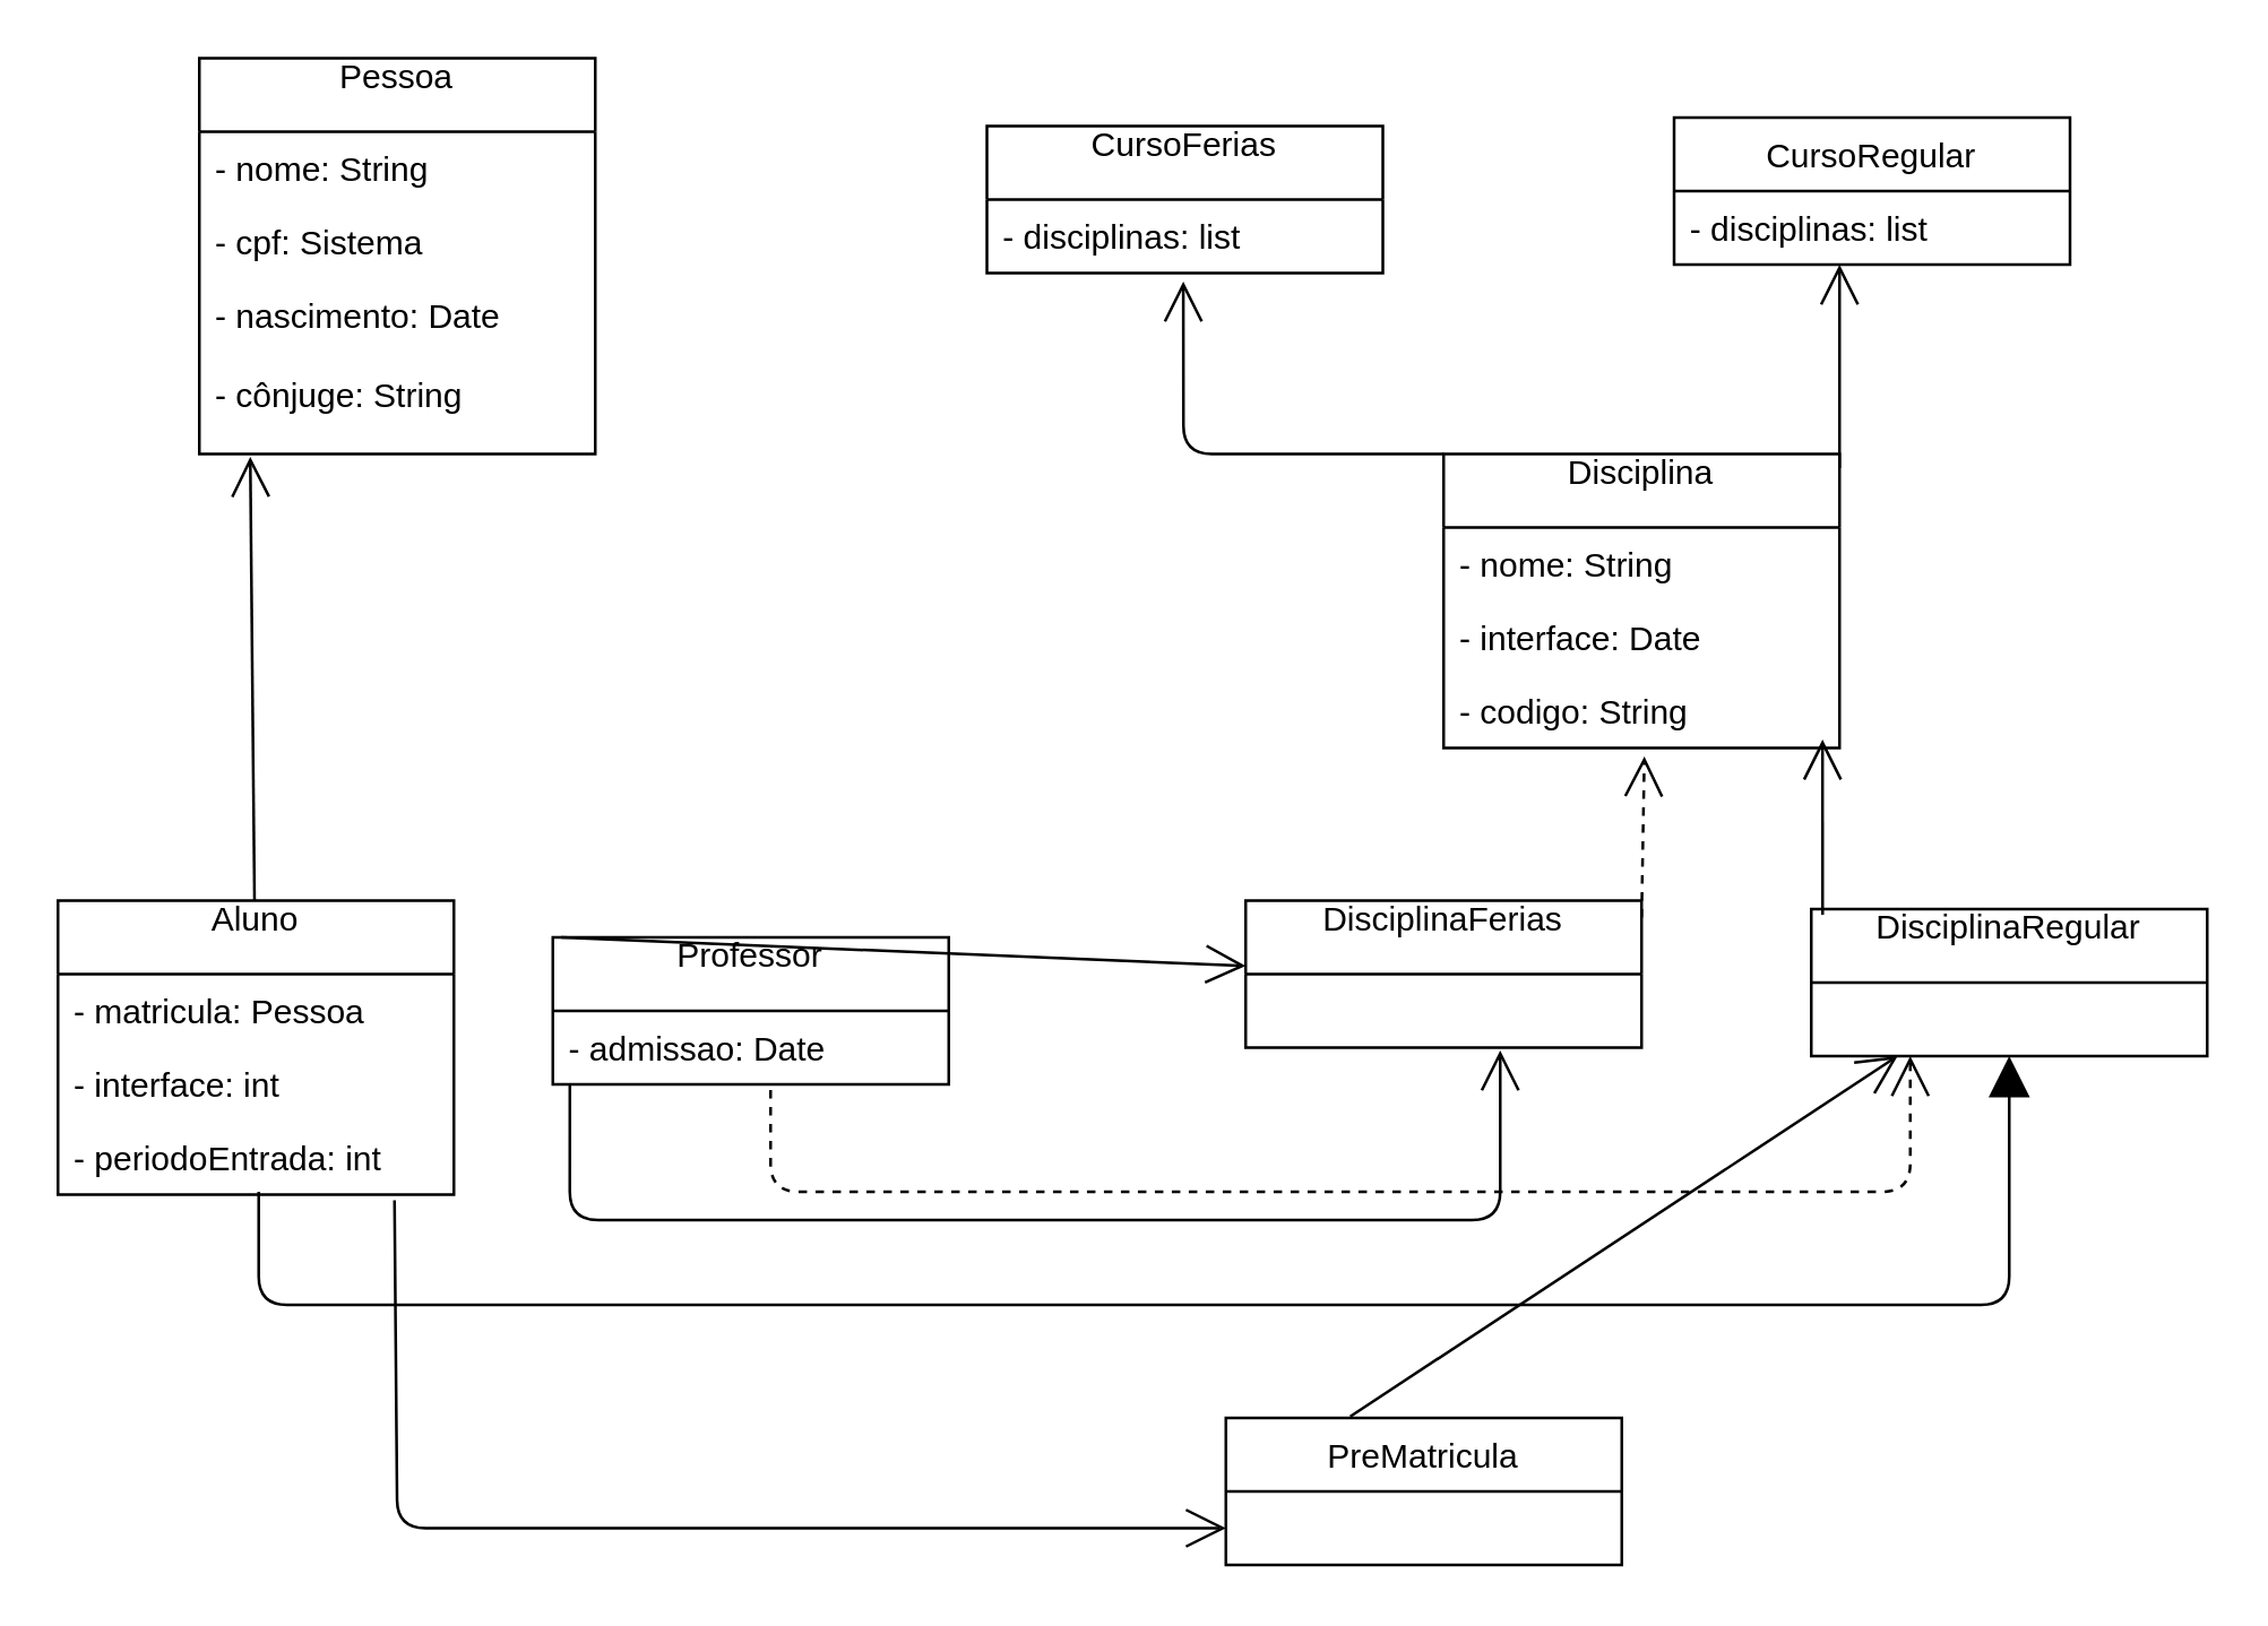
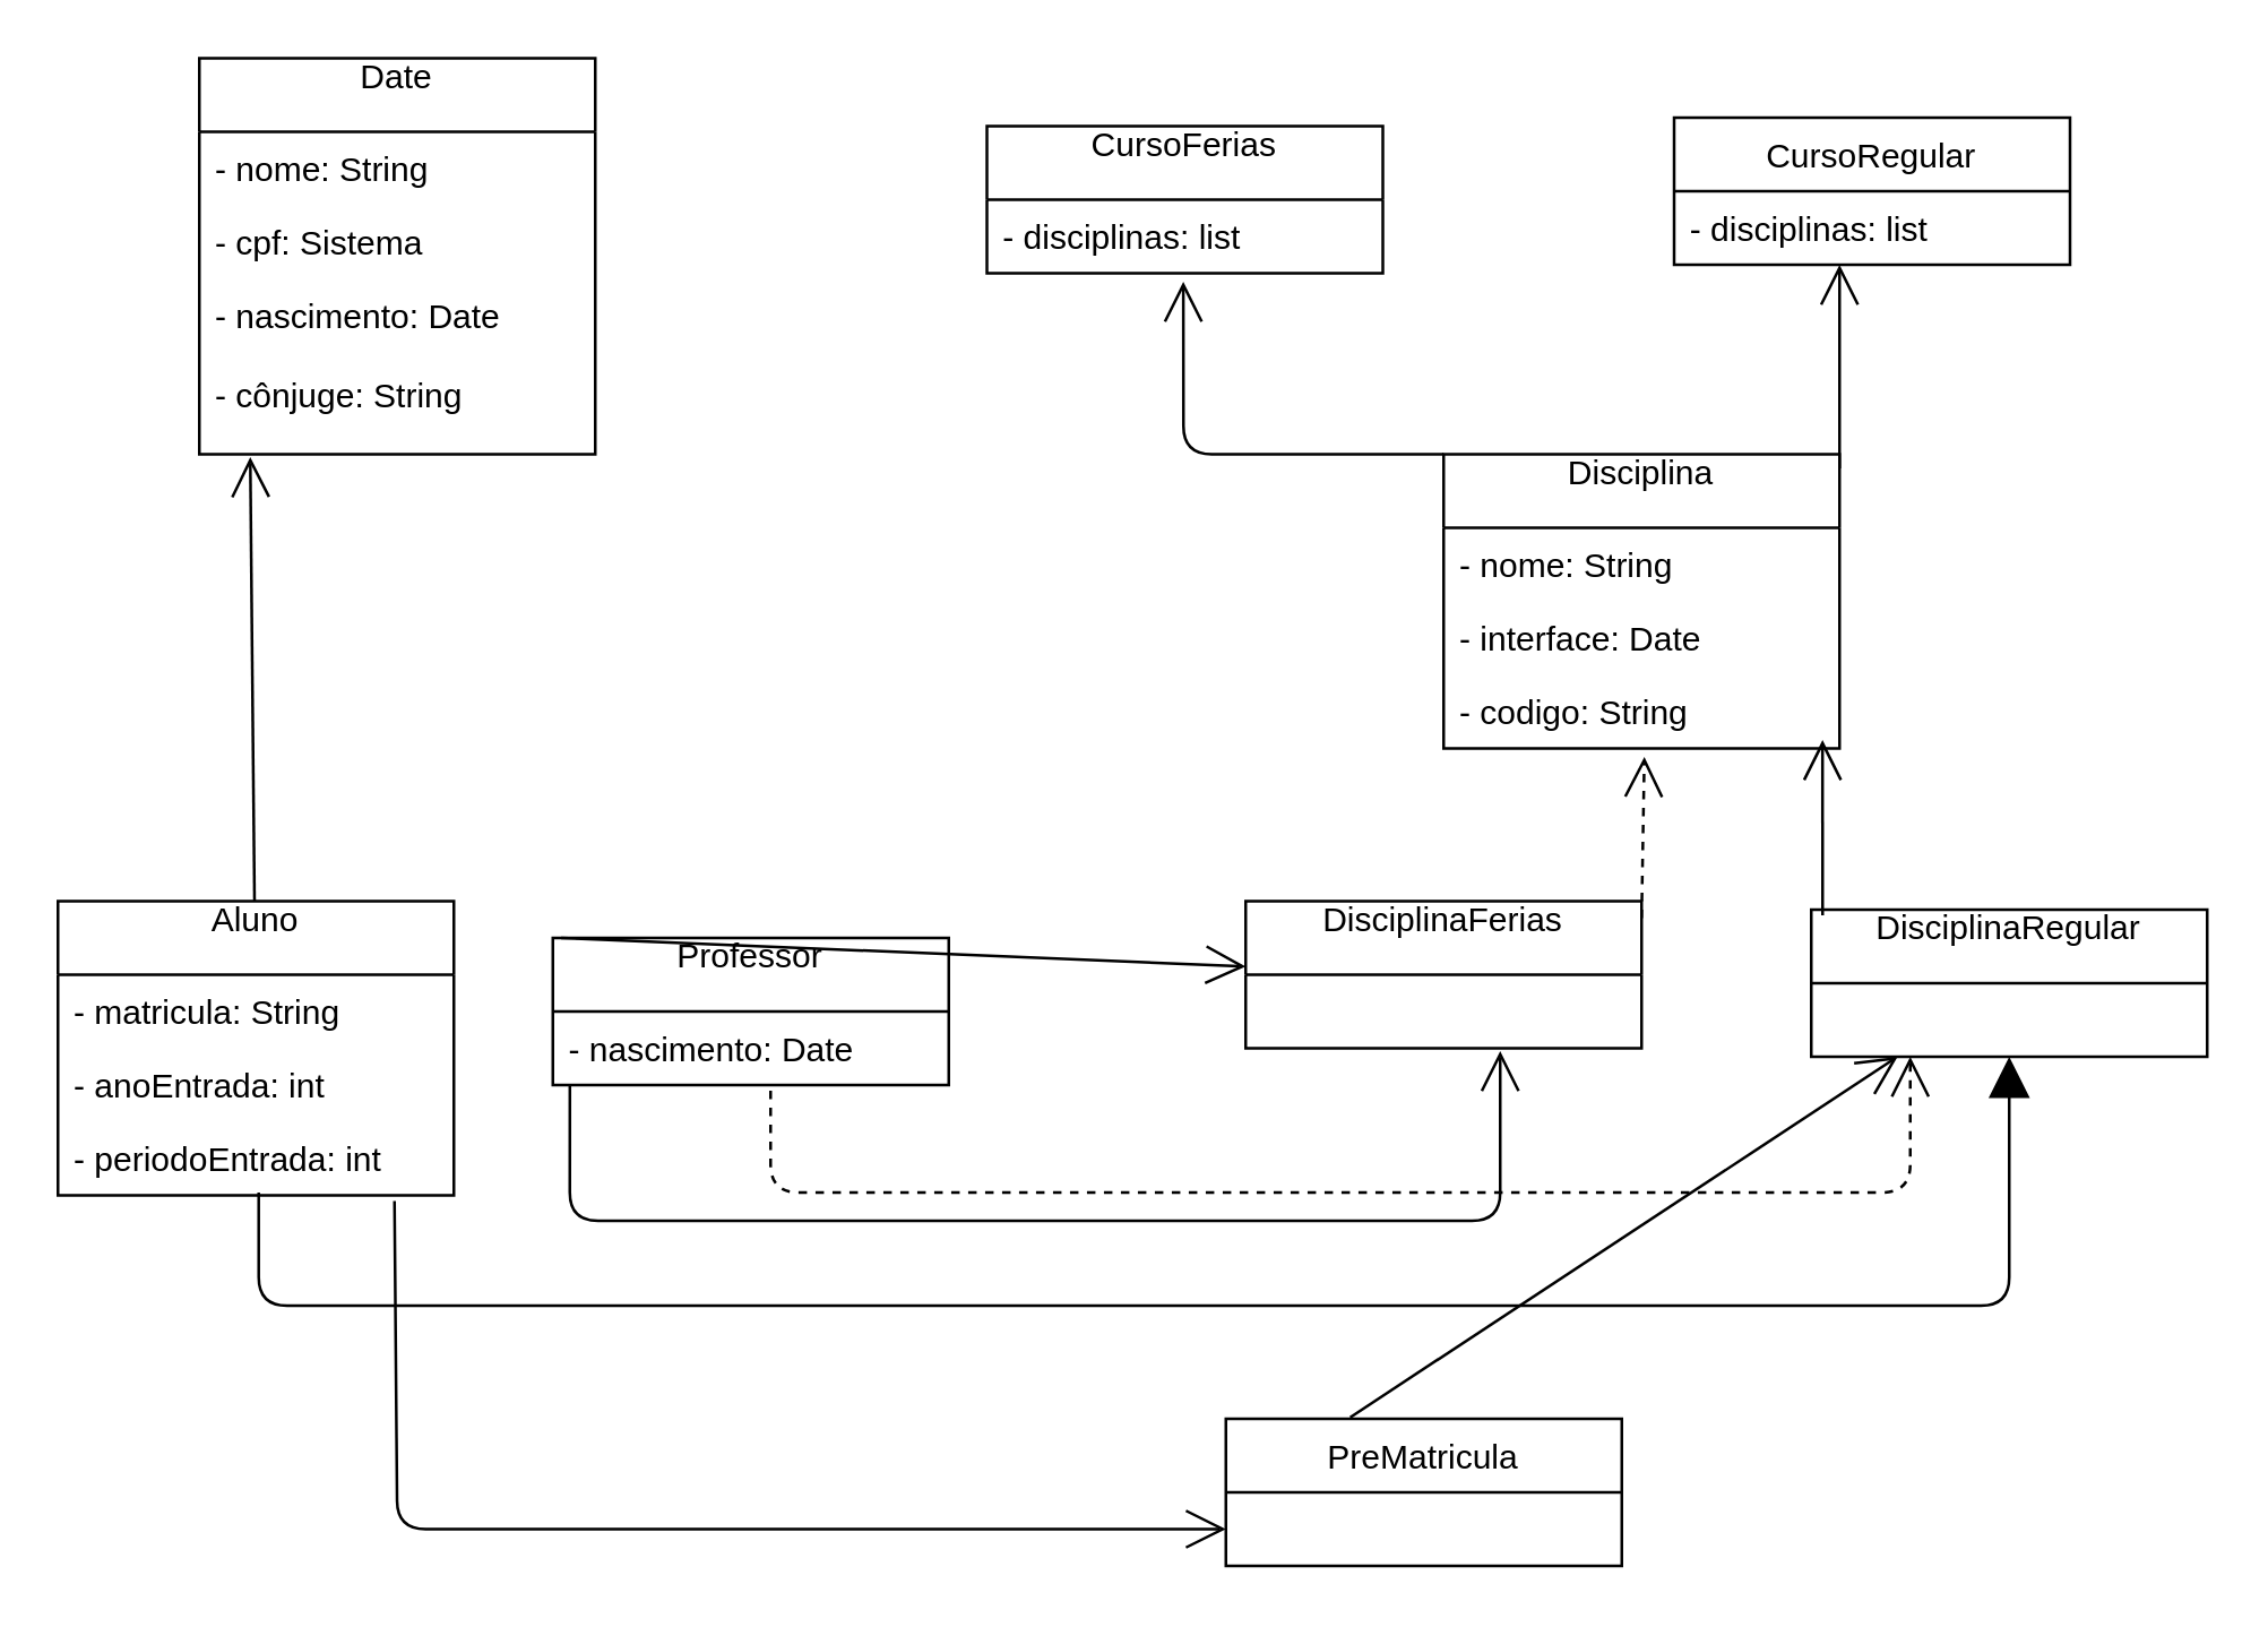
- <mxCell id="2" value="Pessoa&#10;" parent="1" style="swimlane;fontStyle=0;childLayout=stackLayout;horizontal=1;startSize=26;fillColor=none;horizontalStack=0;resizeParent=1;resizeParentMax=0;resizeLast=0;collapsible=1;marginBottom=0;" vertex="1"><mxGeometry as="geometry" x="70" y="20" width="140" height="140" /></mxCell>
+ <mxCell id="2" value="Date&#10;" parent="1" style="swimlane;fontStyle=0;childLayout=stackLayout;horizontal=1;startSize=26;fillColor=none;horizontalStack=0;resizeParent=1;resizeParentMax=0;resizeLast=0;collapsible=1;marginBottom=0;" vertex="1"><mxGeometry as="geometry" x="70" y="20" width="140" height="140" /></mxCell>
- <mxCell id="7" value="- matricula: Pessoa&#10;" parent="6" style="text;strokeColor=none;fillColor=none;align=left;verticalAlign=top;spacingLeft=4;spacingRight=4;overflow=hidden;rotatable=0;points=[[0,0.5],[1,0.5]];portConstraint=eastwest;" vertex="1"><mxGeometry as="geometry" y="26" width="140" height="26" /></mxCell>
+ <mxCell id="7" value="- matricula: String&#10;" parent="6" style="text;strokeColor=none;fillColor=none;align=left;verticalAlign=top;spacingLeft=4;spacingRight=4;overflow=hidden;rotatable=0;points=[[0,0.5],[1,0.5]];portConstraint=eastwest;" vertex="1"><mxGeometry as="geometry" y="26" width="140" height="26" /></mxCell>
- <mxCell id="11" value="- admissao: Date&#10;" parent="10" style="text;strokeColor=none;fillColor=none;align=left;verticalAlign=top;spacingLeft=4;spacingRight=4;overflow=hidden;rotatable=0;points=[[0,0.5],[1,0.5]];portConstraint=eastwest;" vertex="1"><mxGeometry as="geometry" y="26" width="140" height="26" /></mxCell>
+ <mxCell id="11" value="- nascimento: Date&#10;" parent="10" style="text;strokeColor=none;fillColor=none;align=left;verticalAlign=top;spacingLeft=4;spacingRight=4;overflow=hidden;rotatable=0;points=[[0,0.5],[1,0.5]];portConstraint=eastwest;" vertex="1"><mxGeometry as="geometry" y="26" width="140" height="26" /></mxCell>
- <mxCell id="8" value="- interface: int&#10;" parent="6" style="text;strokeColor=none;fillColor=none;align=left;verticalAlign=top;spacingLeft=4;spacingRight=4;overflow=hidden;rotatable=0;points=[[0,0.5],[1,0.5]];portConstraint=eastwest;" vertex="1"><mxGeometry as="geometry" y="52" width="140" height="26" /></mxCell>
+ <mxCell id="8" value="- anoEntrada: int&#10;" parent="6" style="text;strokeColor=none;fillColor=none;align=left;verticalAlign=top;spacingLeft=4;spacingRight=4;overflow=hidden;rotatable=0;points=[[0,0.5],[1,0.5]];portConstraint=eastwest;" vertex="1"><mxGeometry as="geometry" y="52" width="140" height="26" /></mxCell>
